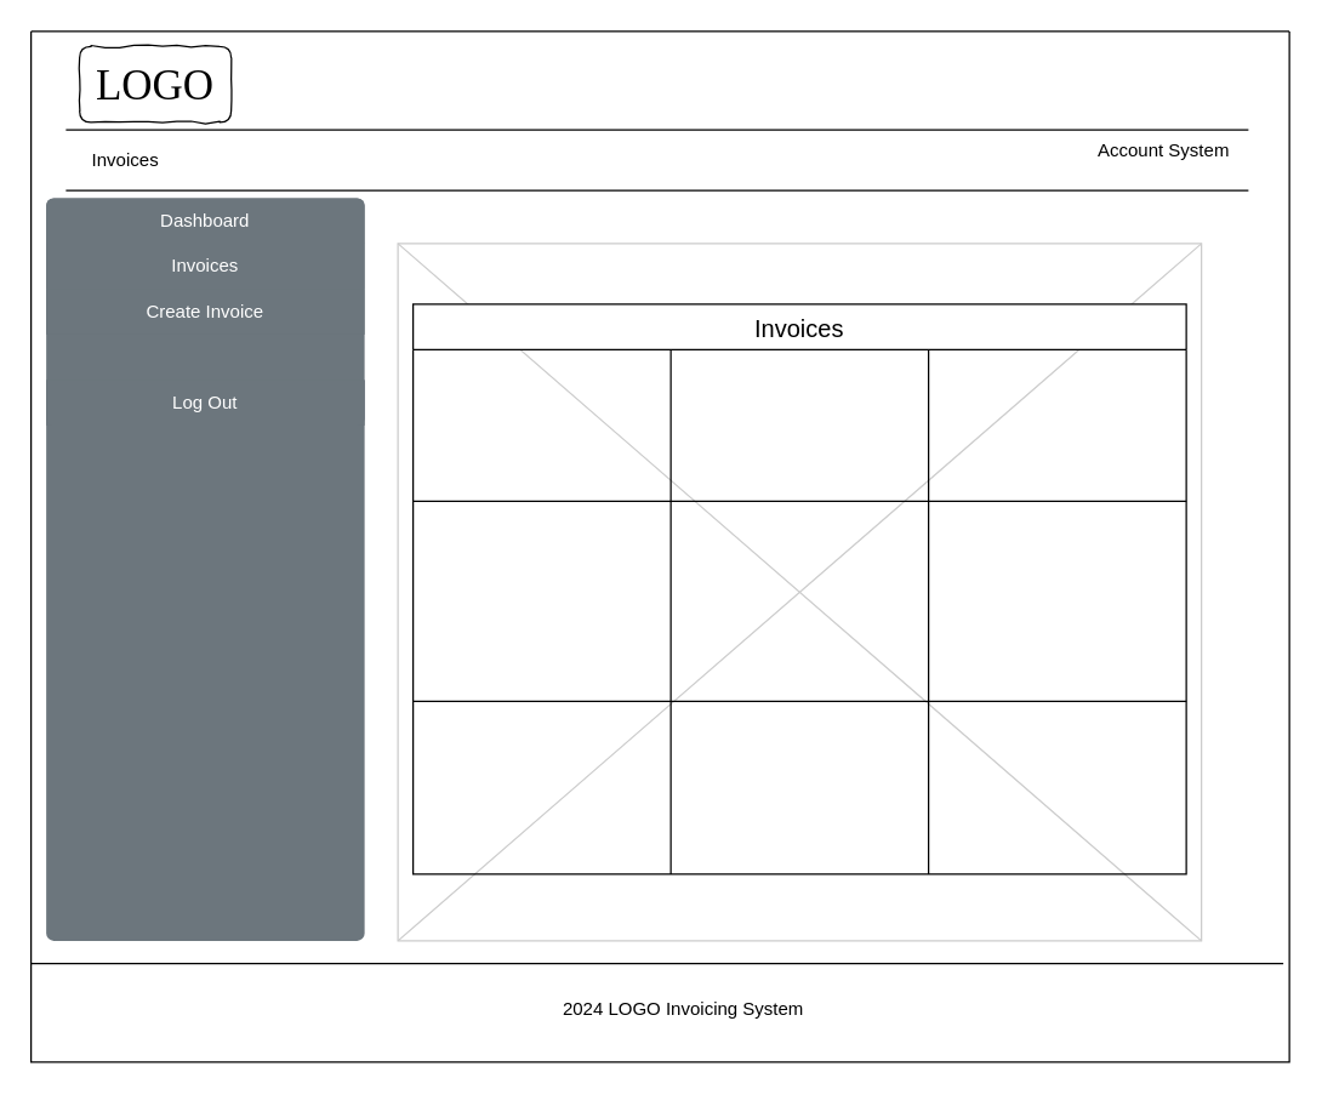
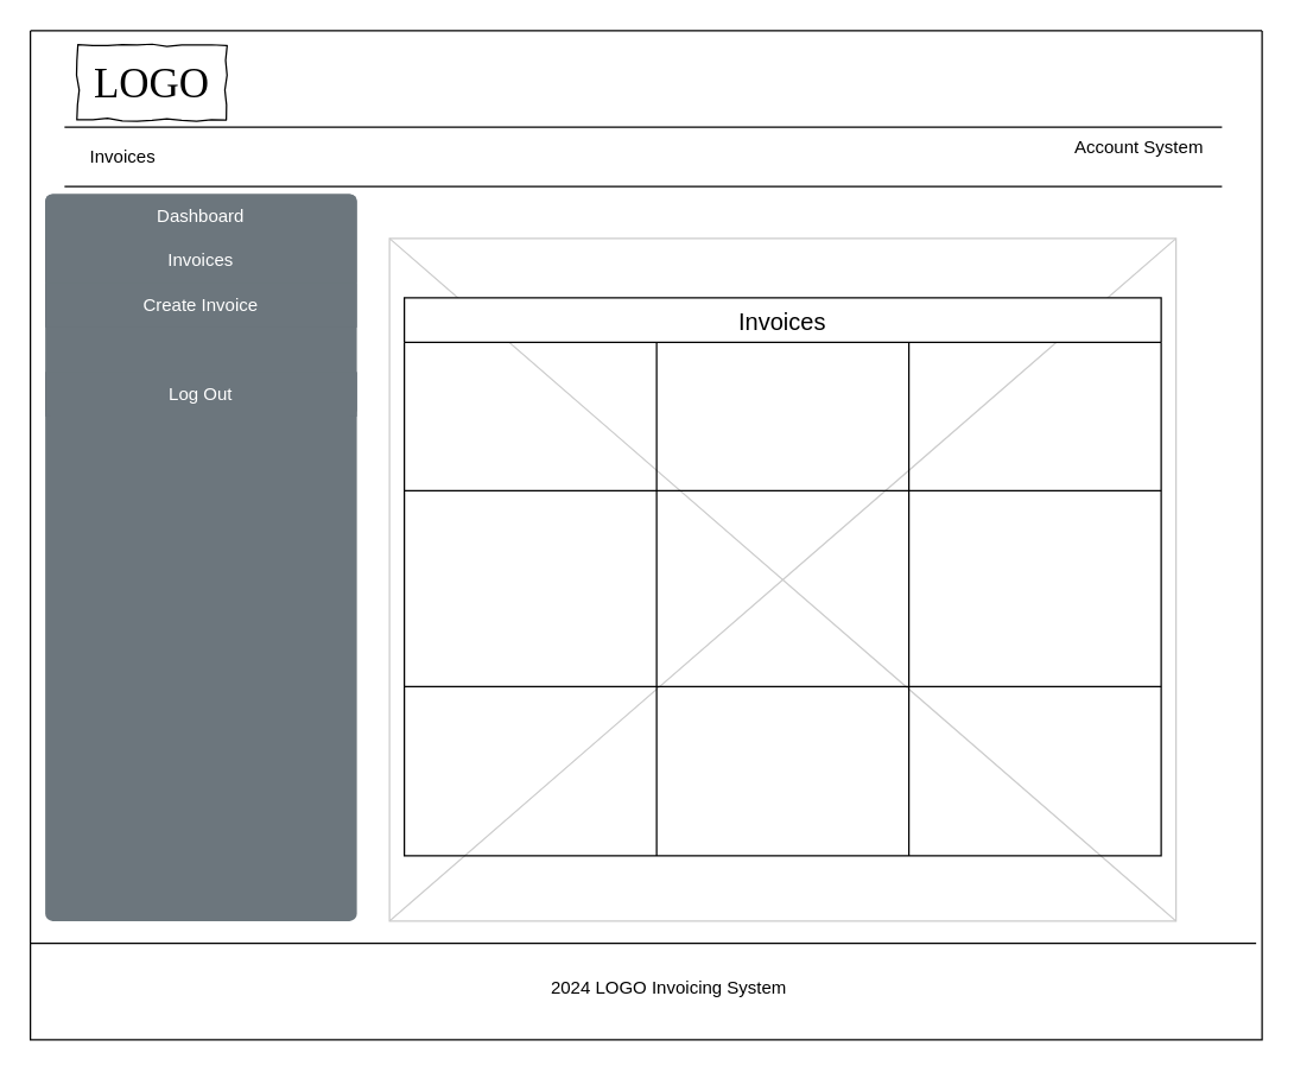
- <mxCell id="27" value="LOGO" style="whiteSpace=wrap;html=1;shadow=0;labelBackgroundColor=none;strokeWidth=1;fontFamily=Verdana;fontSize=28;align=center;comic=1;rounded=1;" vertex="1" parent="2"><mxGeometry x="32" y="10" width="100" height="50" as="geometry" /></mxCell>
+ <mxCell id="27" value="LOGO" style="whiteSpace=wrap;html=1;rounded=0;shadow=0;labelBackgroundColor=none;strokeWidth=1;fontFamily=Verdana;fontSize=28;align=center;comic=1;" vertex="1" parent="2"><mxGeometry x="32" y="10" width="100" height="50" as="geometry" /></mxCell>
